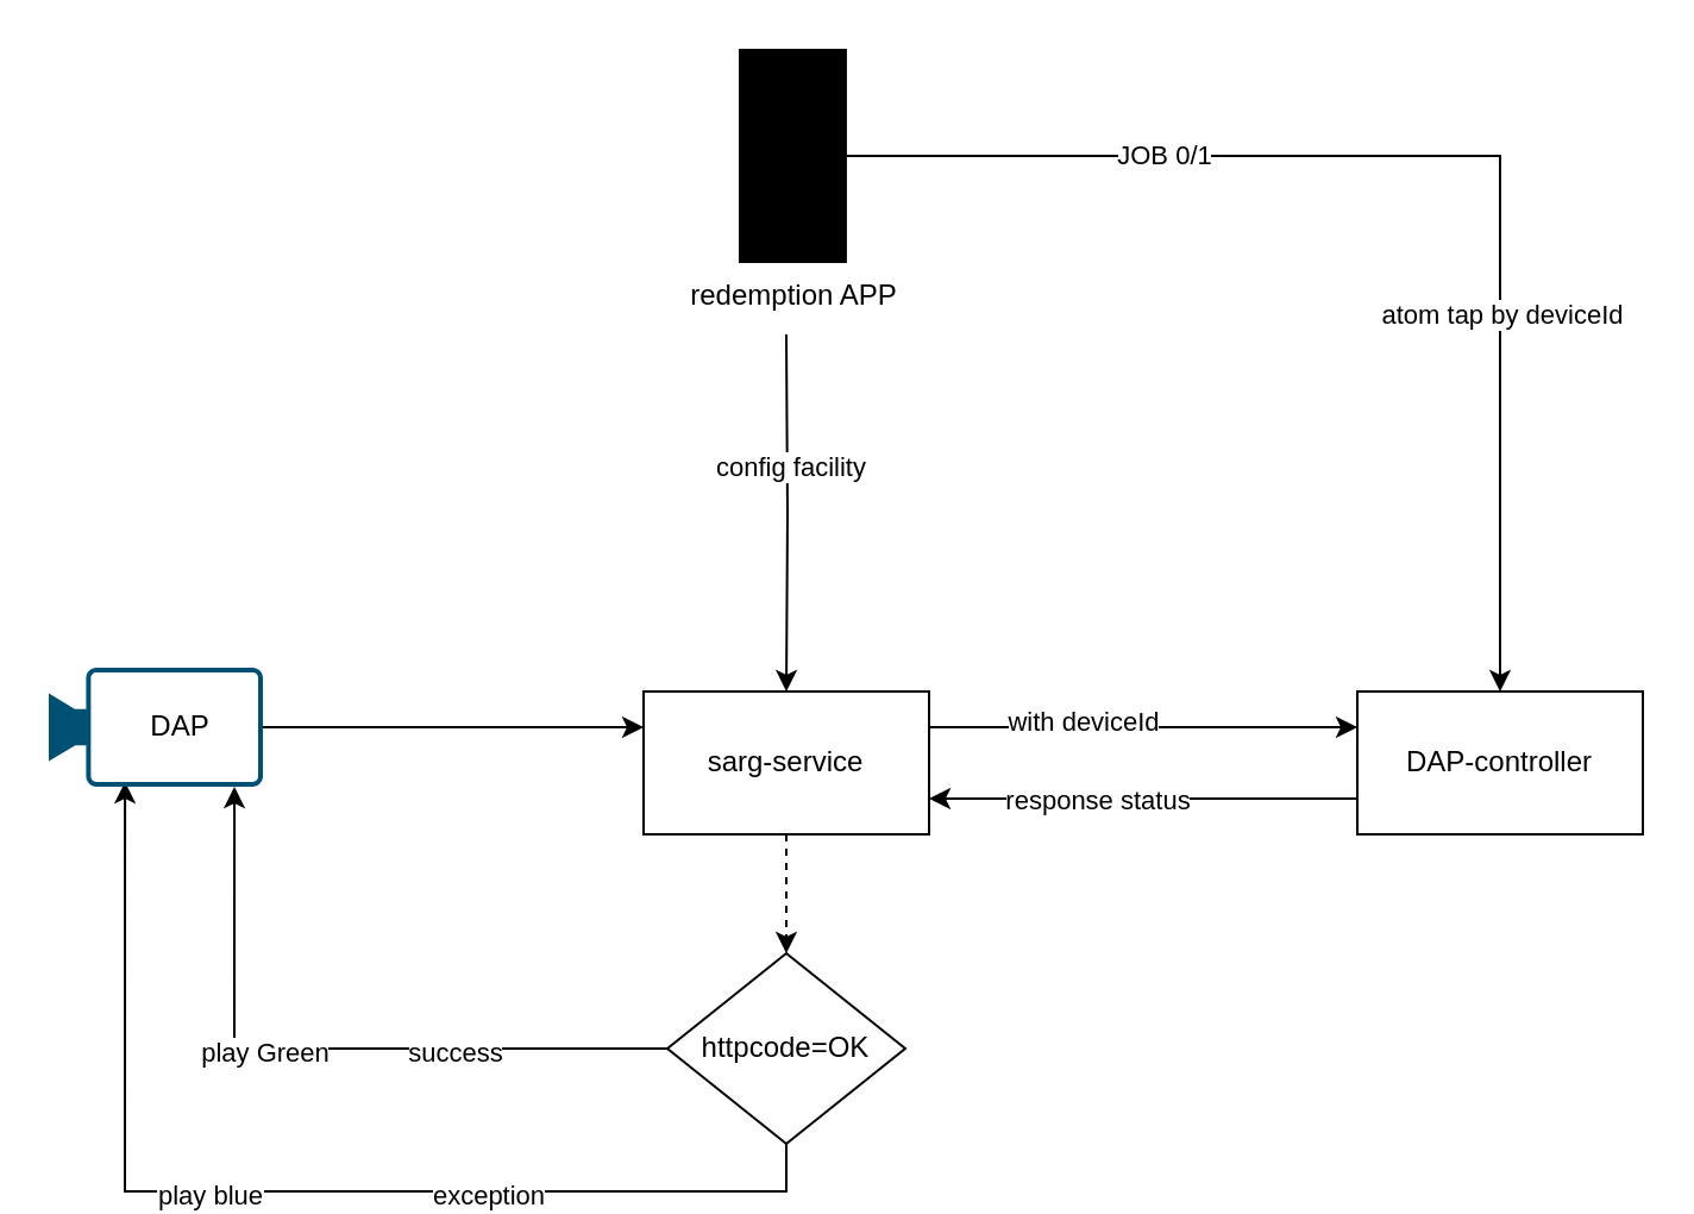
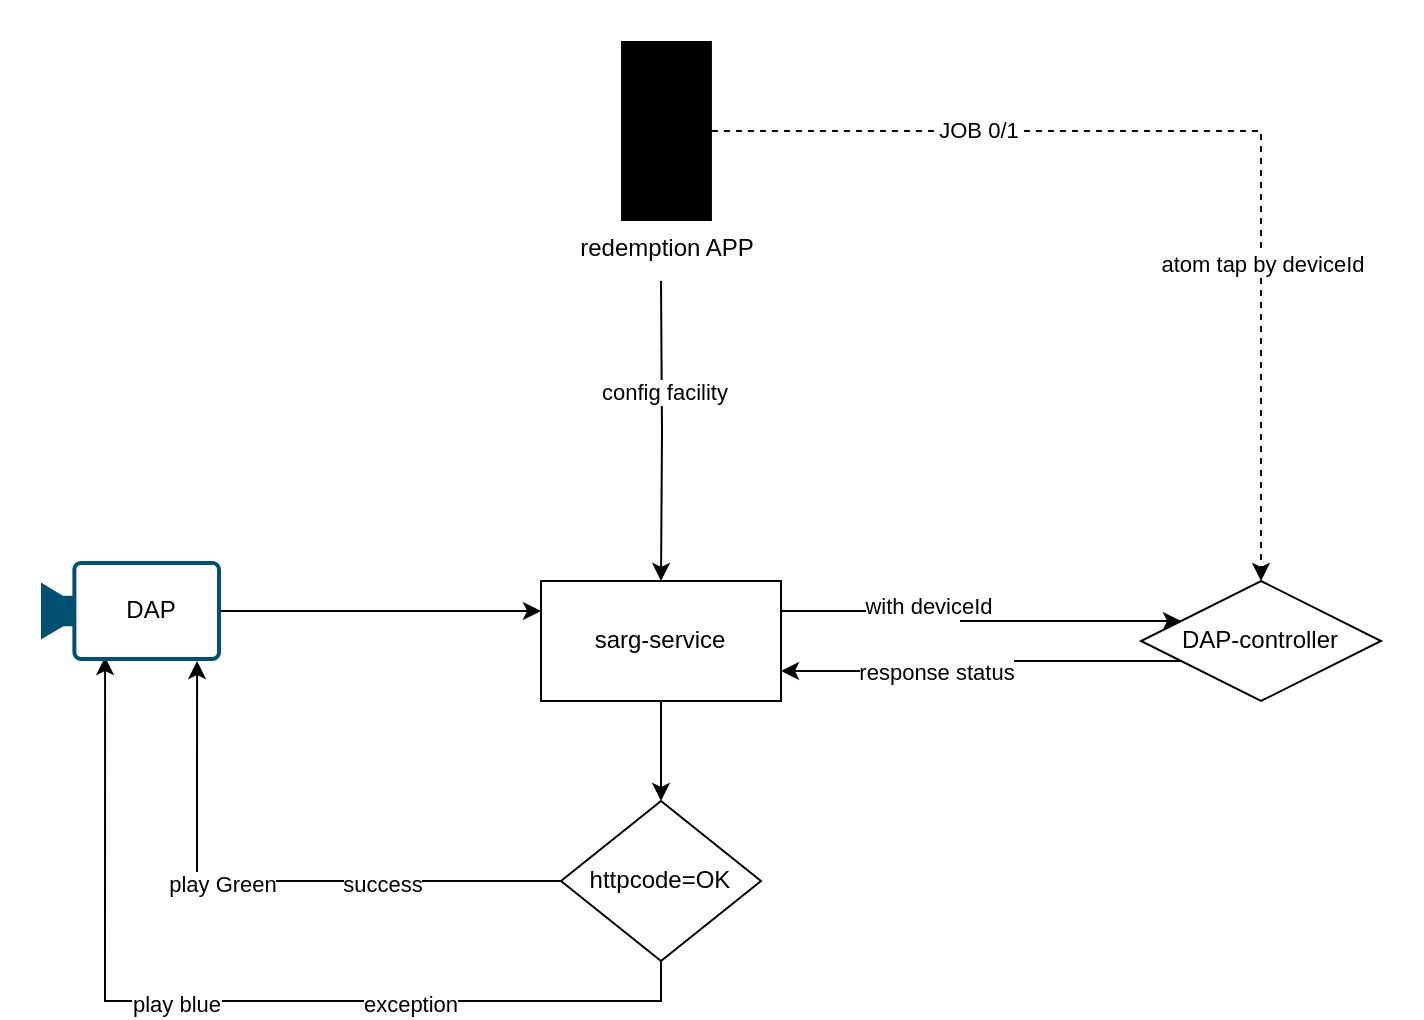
- <mxCell id="5" style="edgeStyle=orthogonalEdgeStyle;rounded=0;orthogonalLoop=1;jettySize=auto;html=1;entryX=0.5;entryY=0;entryDx=0;entryDy=0;" edge="1" parent="1" source="15" target="14"><mxGeometry relative="1" as="geometry" /></mxCell>
+ <mxCell id="5" style="edgeStyle=orthogonalEdgeStyle;rounded=0;orthogonalLoop=1;jettySize=auto;html=1;entryX=0.5;entryY=0;entryDx=0;entryDy=0;dashed=1;" edge="1" parent="1" source="15" target="14"><mxGeometry relative="1" as="geometry" /></mxCell>
- <mxCell id="14" value="DAP-controller" style="rounded=0;whiteSpace=wrap;html=1;" vertex="1" parent="1"><mxGeometry x="570" y="290" width="120" height="60" as="geometry" /></mxCell>
+ <mxCell id="14" value="DAP-controller" style="rhombus;whiteSpace=wrap;html=1;" vertex="1" parent="1"><mxGeometry x="570" y="290" width="120" height="60" as="geometry" /></mxCell>
- <mxCell id="10" style="edgeStyle=orthogonalEdgeStyle;rounded=0;orthogonalLoop=1;jettySize=auto;html=1;exitX=0.5;exitY=1;exitDx=0;exitDy=0;entryX=0.5;entryY=0;entryDx=0;entryDy=0;dashed=1;" edge="1" parent="1" source="11" target="23"><mxGeometry relative="1" as="geometry" /></mxCell>
+ <mxCell id="10" style="edgeStyle=orthogonalEdgeStyle;rounded=0;orthogonalLoop=1;jettySize=auto;html=1;exitX=0.5;exitY=1;exitDx=0;exitDy=0;entryX=0.5;entryY=0;entryDx=0;entryDy=0;" edge="1" parent="1" source="11" target="23"><mxGeometry relative="1" as="geometry" /></mxCell>
